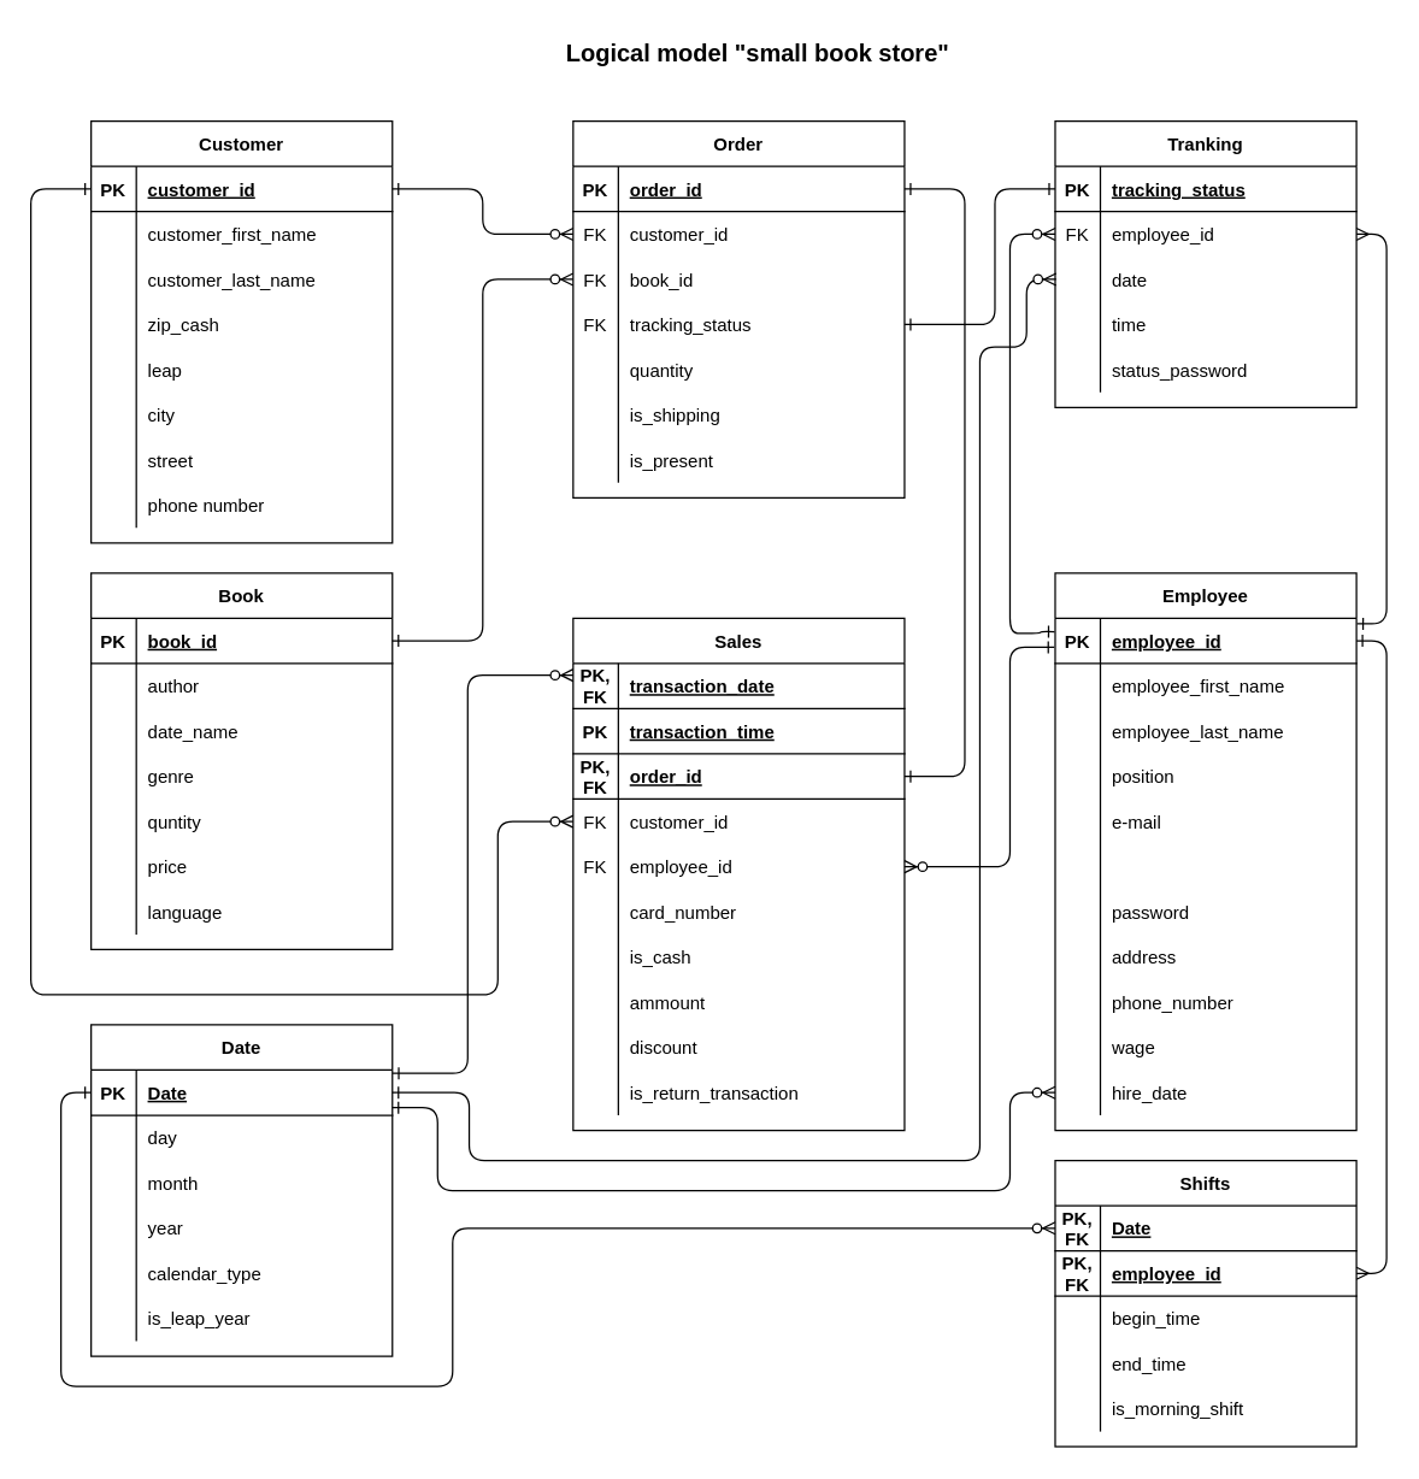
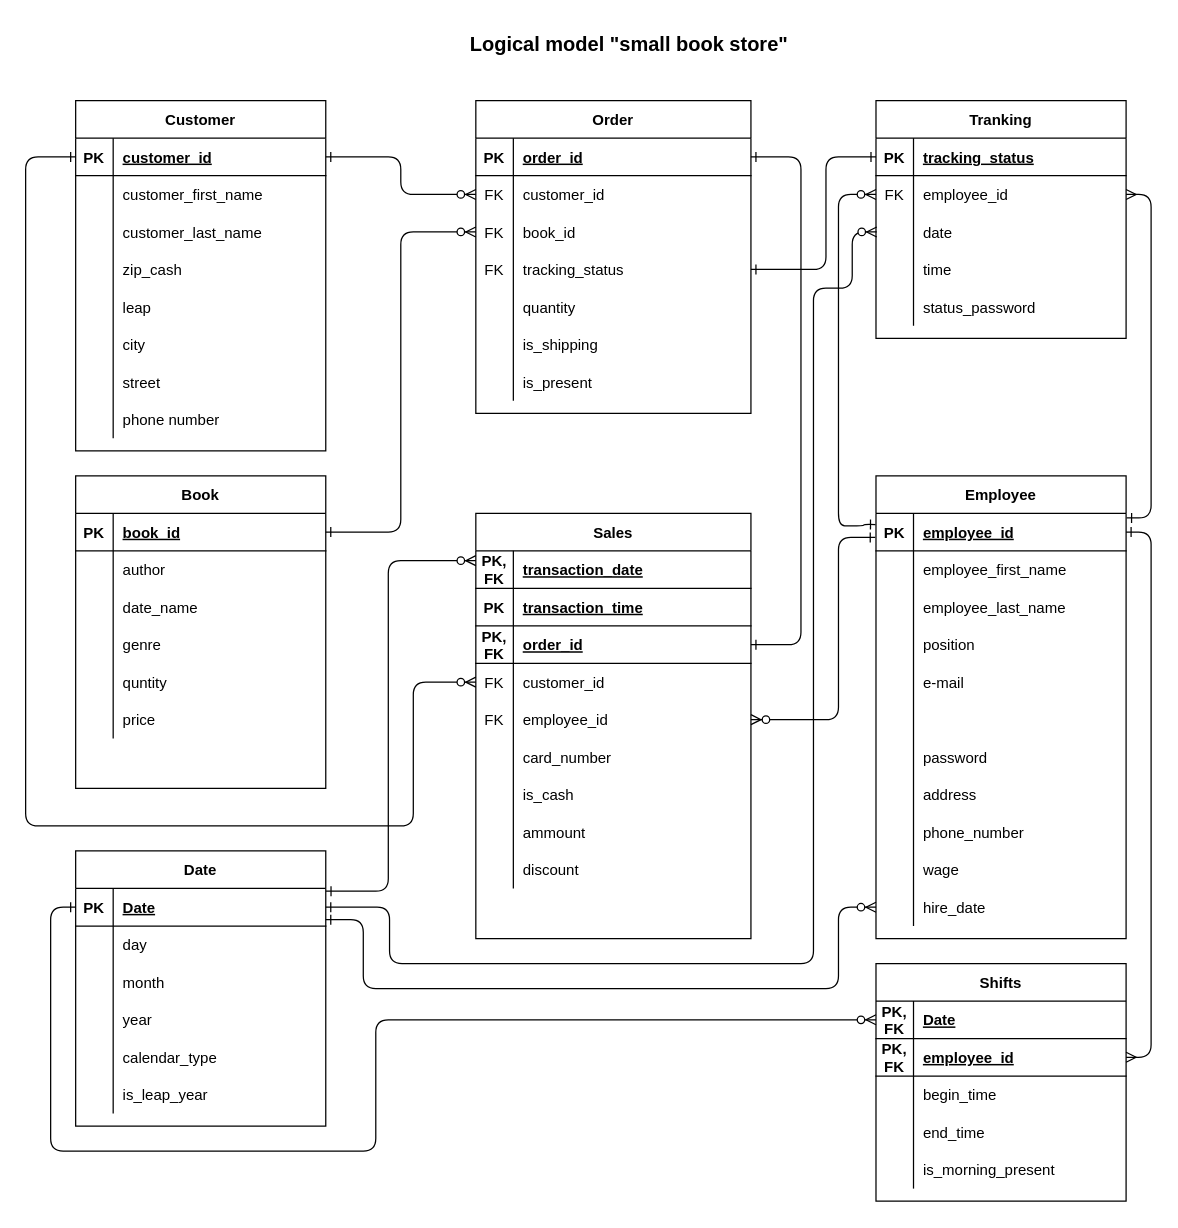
- <mxCell id="46" value="language" style="shape=partialRectangle;overflow=hidden;connectable=0;fillColor=none;top=0;left=0;bottom=0;right=0;align=left;spacingLeft=6;" parent="44" vertex="1"><mxGeometry x="30" width="170" height="30" as="geometry"><mxRectangle width="170" height="30" as="alternateBounds" /></mxGeometry></mxCell>
- <mxCell id="135" value="is_return_transaction" style="shape=partialRectangle;overflow=hidden;connectable=0;fillColor=none;top=0;left=0;bottom=0;right=0;align=left;spacingLeft=6;" parent="133" vertex="1"><mxGeometry x="30" width="190" height="30" as="geometry"><mxRectangle width="190" height="30" as="alternateBounds" /></mxGeometry></mxCell>
- <mxCell id="196" value="is_morning_shift" style="shape=partialRectangle;overflow=hidden;connectable=0;fillColor=none;top=0;left=0;bottom=0;right=0;align=left;spacingLeft=6;" parent="194" vertex="1"><mxGeometry x="30" width="170" height="30" as="geometry"><mxRectangle width="170" height="30" as="alternateBounds" /></mxGeometry></mxCell>
+ <mxCell id="196" value="is_morning_present" style="shape=partialRectangle;overflow=hidden;connectable=0;fillColor=none;top=0;left=0;bottom=0;right=0;align=left;spacingLeft=6;" parent="194" vertex="1"><mxGeometry x="30" width="170" height="30" as="geometry"><mxRectangle width="170" height="30" as="alternateBounds" /></mxGeometry></mxCell>
